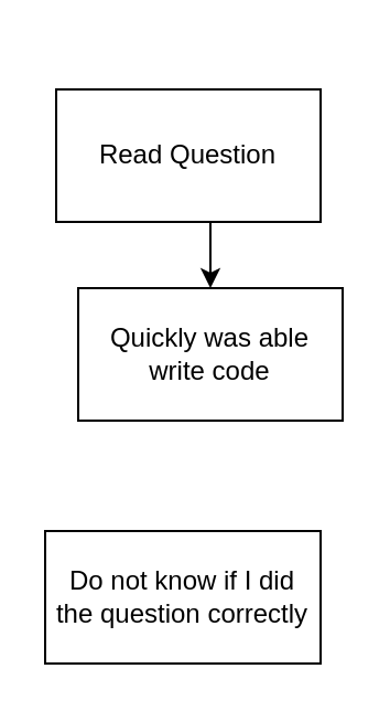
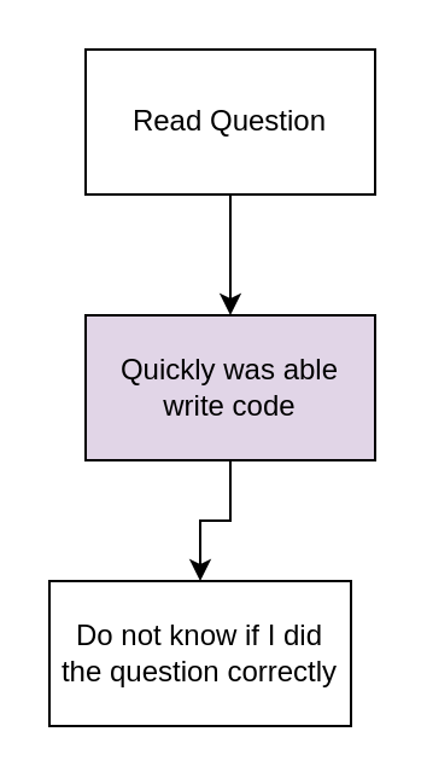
- <mxCell id="3" value="Read Question" style="rounded=0;whiteSpace=wrap;html=1;" parent="1" vertex="1"><mxGeometry x="25" y="40" width="120" height="60" as="geometry" /></mxCell>
+ <mxCell id="3" value="Read Question" style="rounded=0;whiteSpace=wrap;html=1;" parent="1" vertex="1"><mxGeometry x="35" y="20" width="120" height="60" as="geometry" /></mxCell>
- <mxCell id="6" value="Quickly was able&lt;div&gt;write code&lt;/div&gt;" style="rounded=0;whiteSpace=wrap;html=1;" parent="1" vertex="1"><mxGeometry x="35" y="130" width="120" height="60" as="geometry" /></mxCell>
+ <mxCell id="6" value="Quickly was able&lt;div&gt;write code&lt;/div&gt;" style="rounded=0;whiteSpace=wrap;html=1;fillColor=#e1d5e7;" parent="1" vertex="1"><mxGeometry x="35" y="130" width="120" height="60" as="geometry" /></mxCell>
+ <mxCell id="5" style="edgeStyle=orthogonalEdgeStyle;rounded=0;orthogonalLoop=1;jettySize=auto;html=1;exitX=0.5;exitY=1;exitDx=0;exitDy=0;entryX=0.5;entryY=0;entryDx=0;entryDy=0;" parent="1" source="6" target="7" edge="1"><mxGeometry relative="1" as="geometry" /></mxCell>
